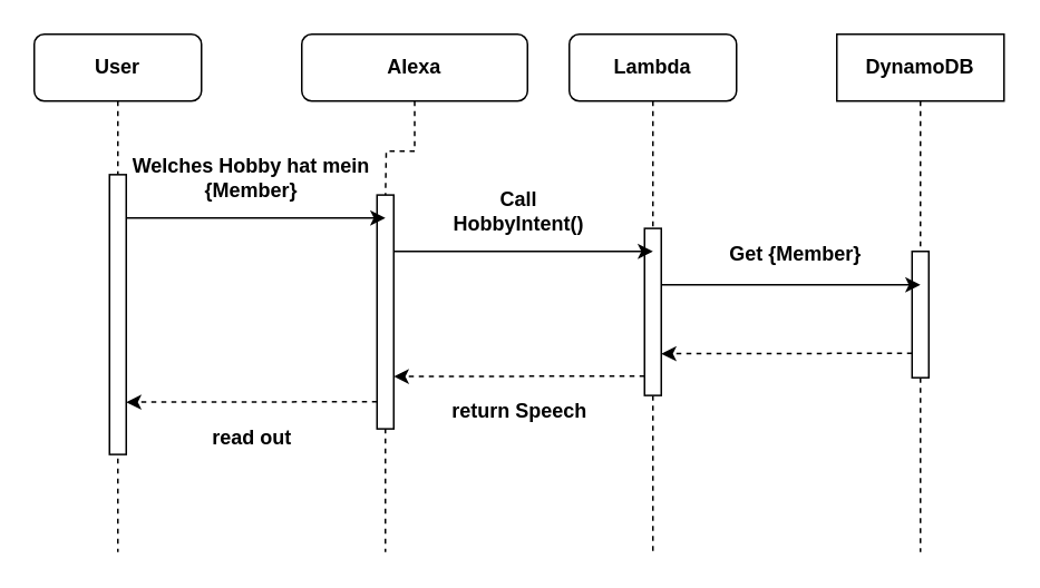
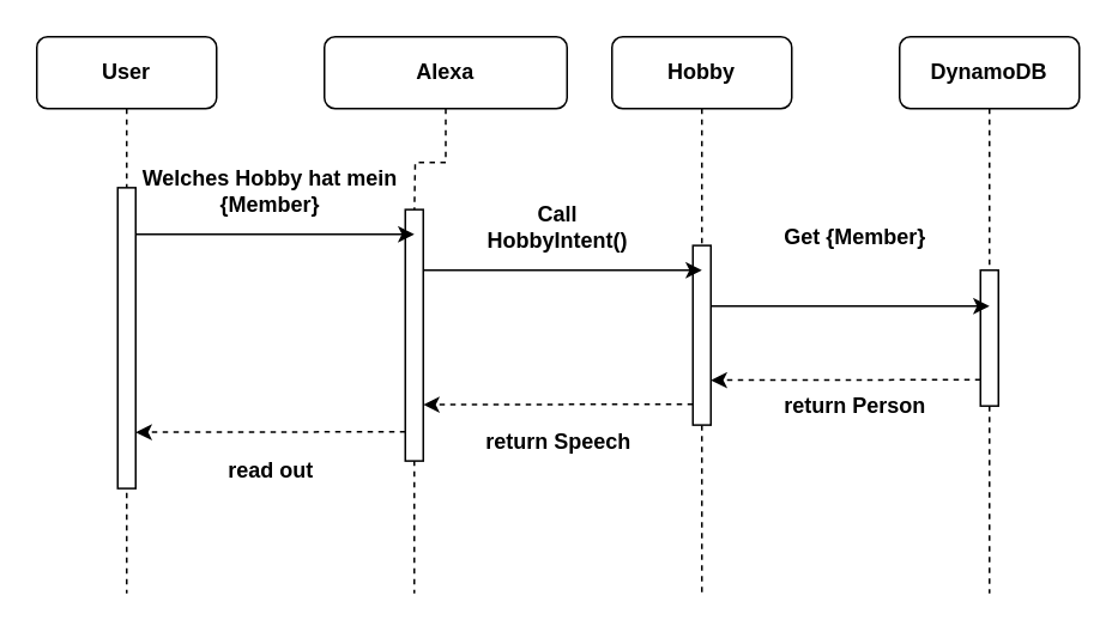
- <mxCell id="7" value="Lambda" style="rounded=1;whiteSpace=wrap;html=1;fontStyle=1" parent="1" vertex="1"><mxGeometry x="340" y="20" width="100" height="40" as="geometry" /></mxCell>
+ <mxCell id="7" value="Hobby" style="rounded=1;whiteSpace=wrap;html=1;fontStyle=1" parent="1" vertex="1"><mxGeometry x="340" y="20" width="100" height="40" as="geometry" /></mxCell>
- <mxCell id="9" value="DynamoDB" style="whiteSpace=wrap;html=1;fontStyle=1;rounded=0;" parent="1" vertex="1"><mxGeometry x="500" y="20" width="100" height="40" as="geometry" /></mxCell>
+ <mxCell id="9" value="DynamoDB" style="rounded=1;whiteSpace=wrap;html=1;fontStyle=1" parent="1" vertex="1"><mxGeometry x="500" y="20" width="100" height="40" as="geometry" /></mxCell>
- <mxCell id="26" value="Get {Member}" style="text;html=1;align=center;verticalAlign=middle;resizable=0;points=[];autosize=1;fontStyle=1" parent="1" vertex="1"><mxGeometry x="430" y="142" width="90" height="20" as="geometry" /></mxCell>
+ <mxCell id="26" value="Get {Member}" style="text;html=1;align=center;verticalAlign=middle;resizable=0;points=[];autosize=1;fontStyle=1" parent="1" vertex="1"><mxGeometry x="430" y="122" width="90" height="20" as="geometry" /></mxCell>
+ <mxCell id="27" value="return Person" style="text;html=1;align=center;verticalAlign=middle;resizable=0;points=[];autosize=1;fontStyle=1" parent="1" vertex="1"><mxGeometry x="430" y="216.25" width="90" height="20" as="geometry" /></mxCell>
